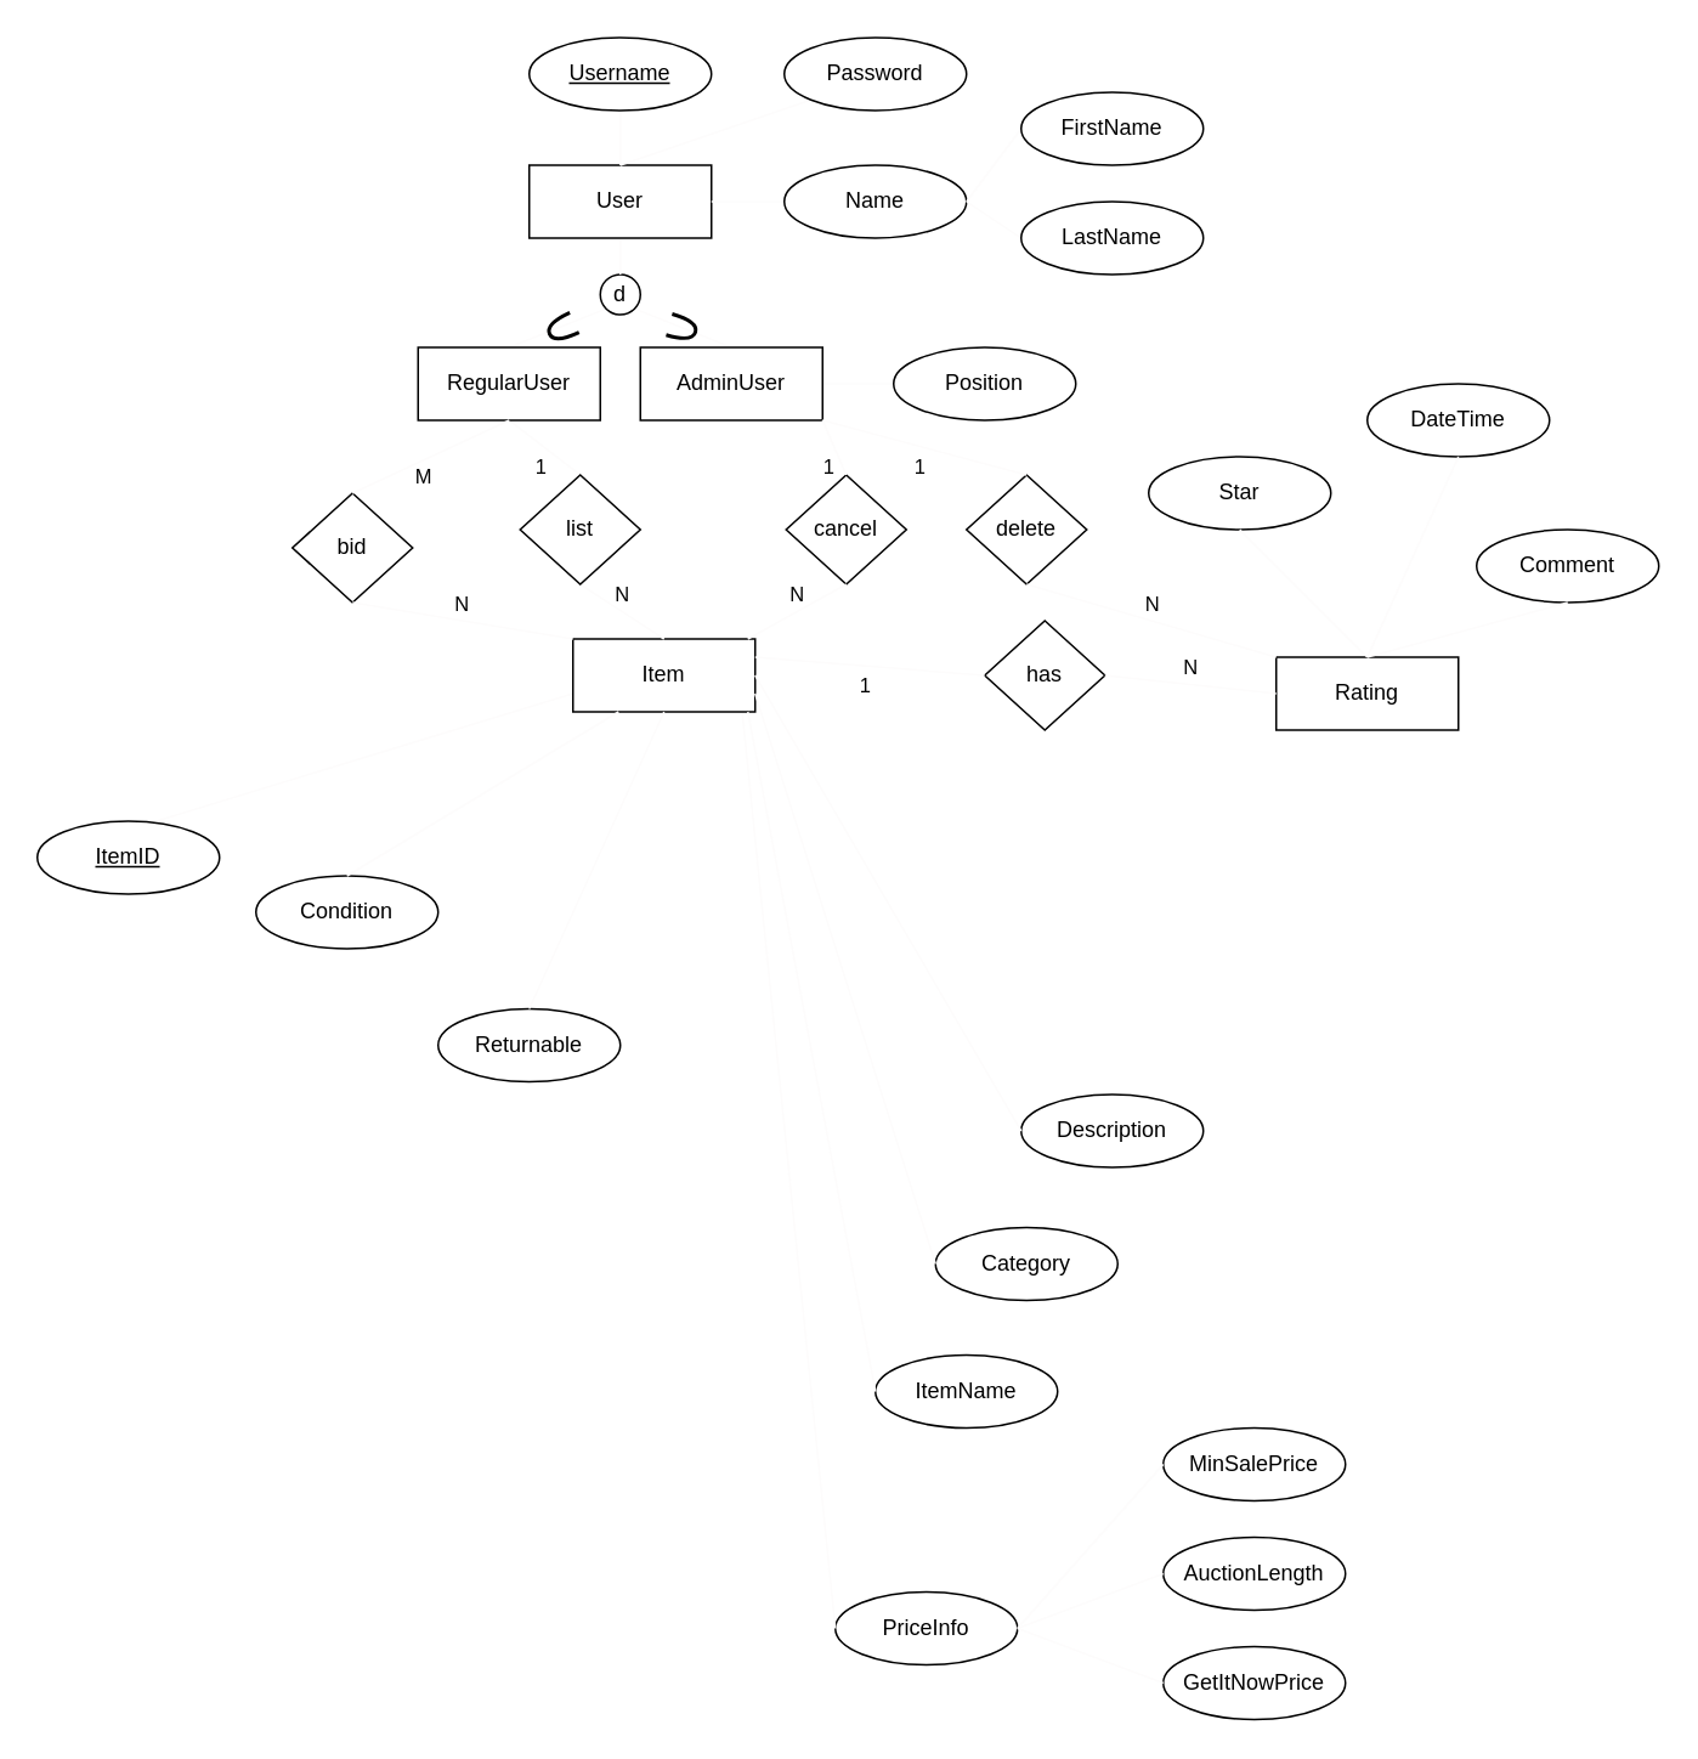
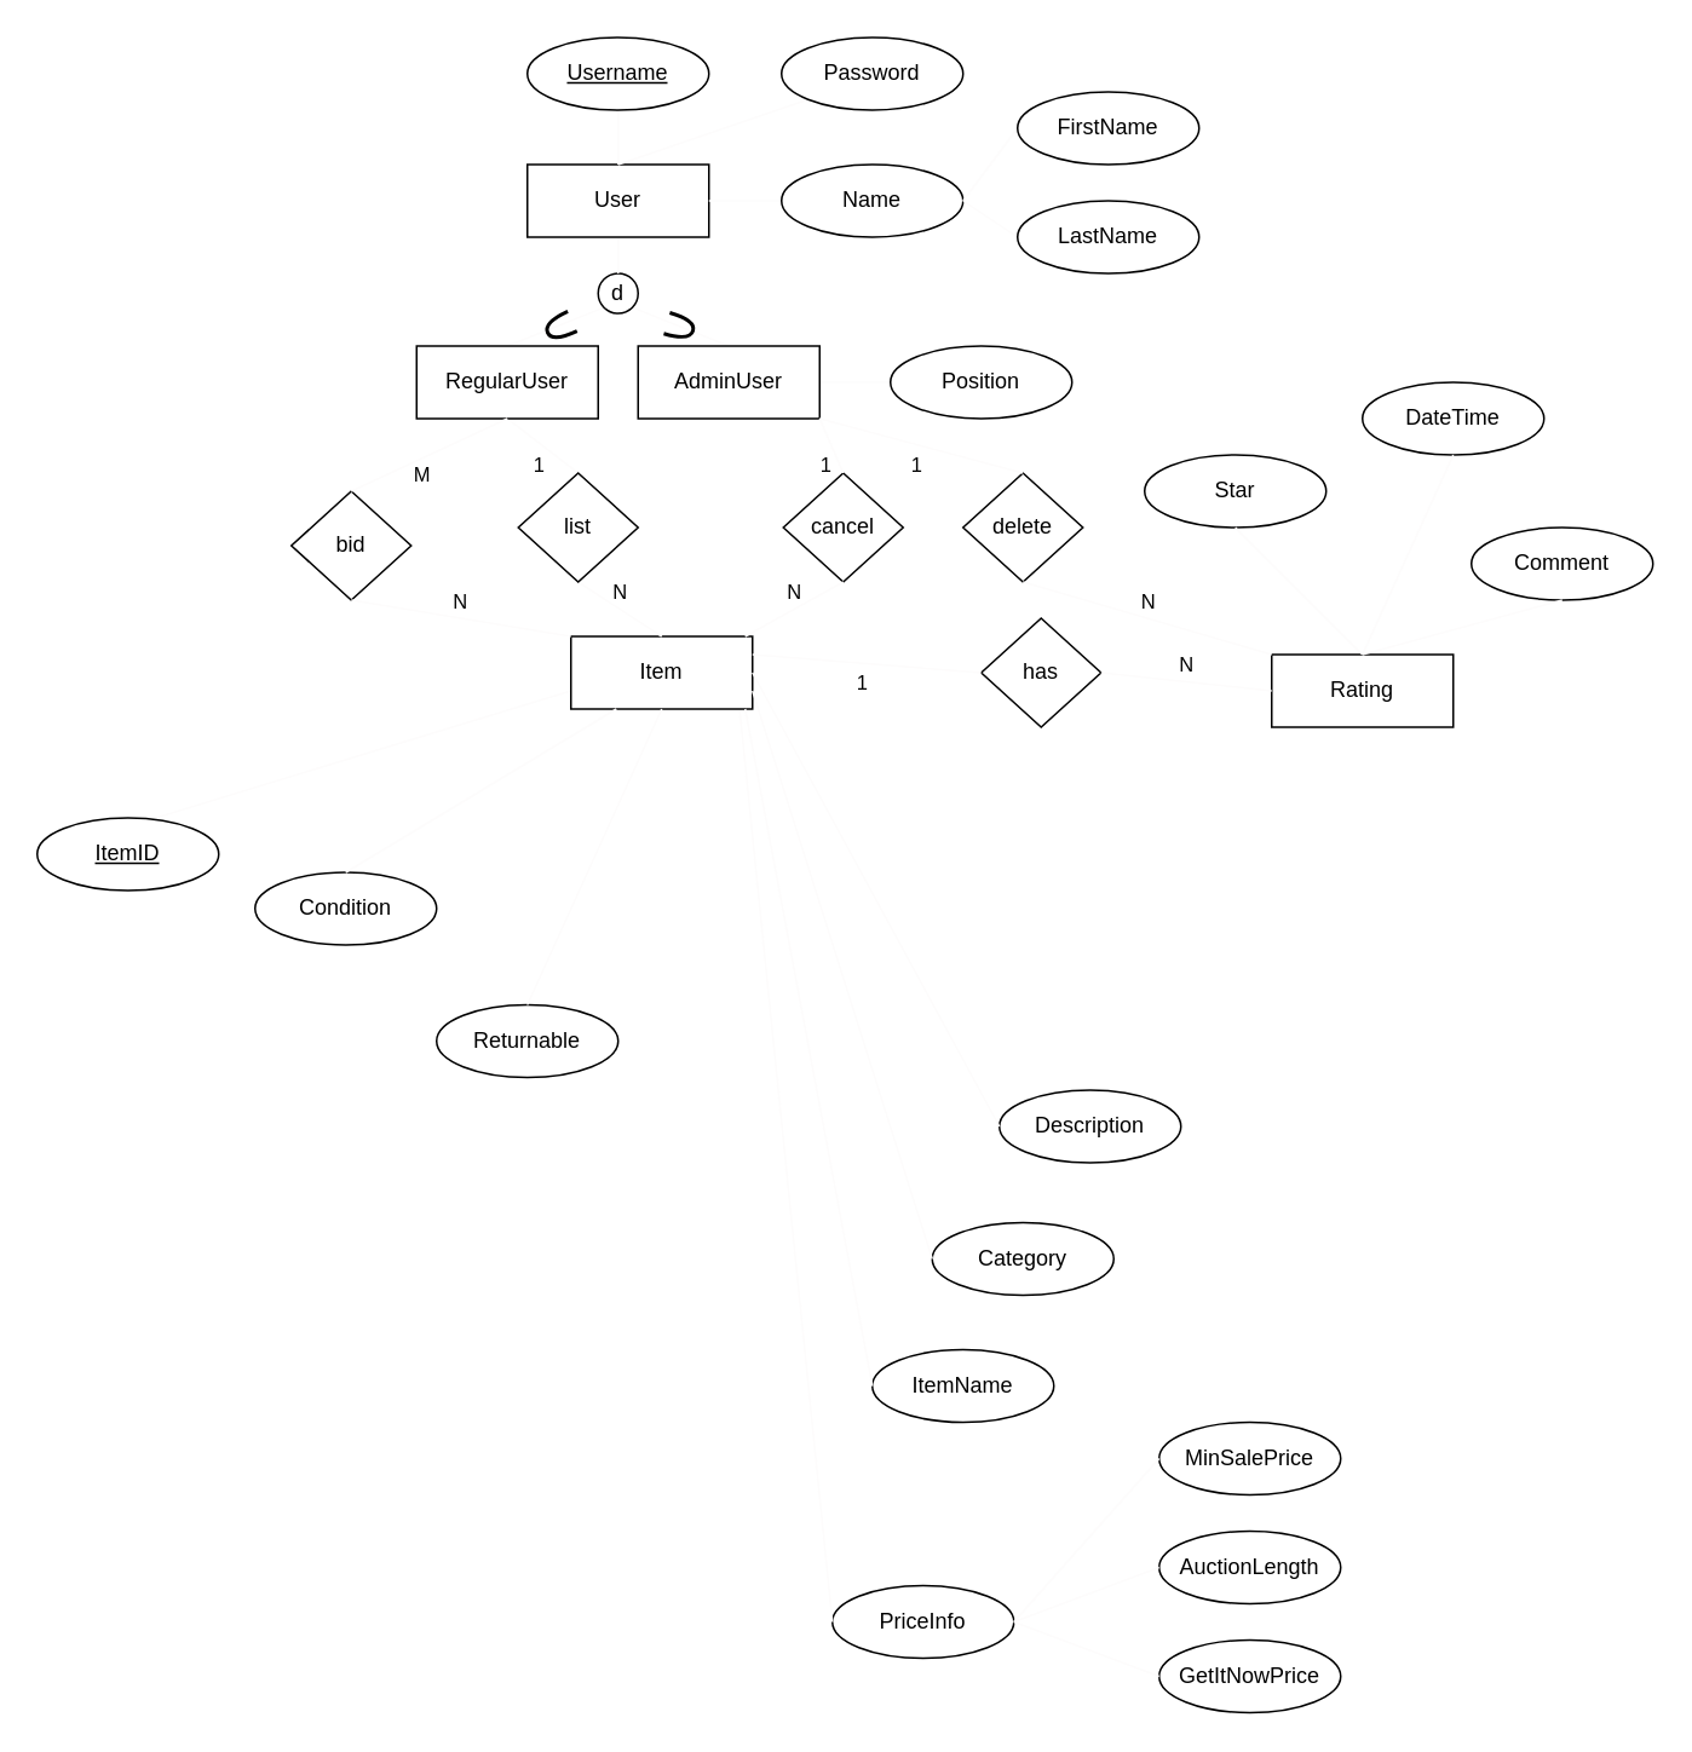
- <mxCell id="27" value="Description" style="ellipse;whiteSpace=wrap;html=1;align=center;glass=0;sketch=0;strokeWidth=1;" parent="1" vertex="1"><mxGeometry x="560" y="600" width="100" height="40" as="geometry" /></mxCell>
+ <mxCell id="27" value="Description" style="ellipse;whiteSpace=wrap;html=1;align=center;glass=0;sketch=0;strokeWidth=1;" parent="1" vertex="1"><mxGeometry x="550" y="600" width="100" height="40" as="geometry" /></mxCell>
